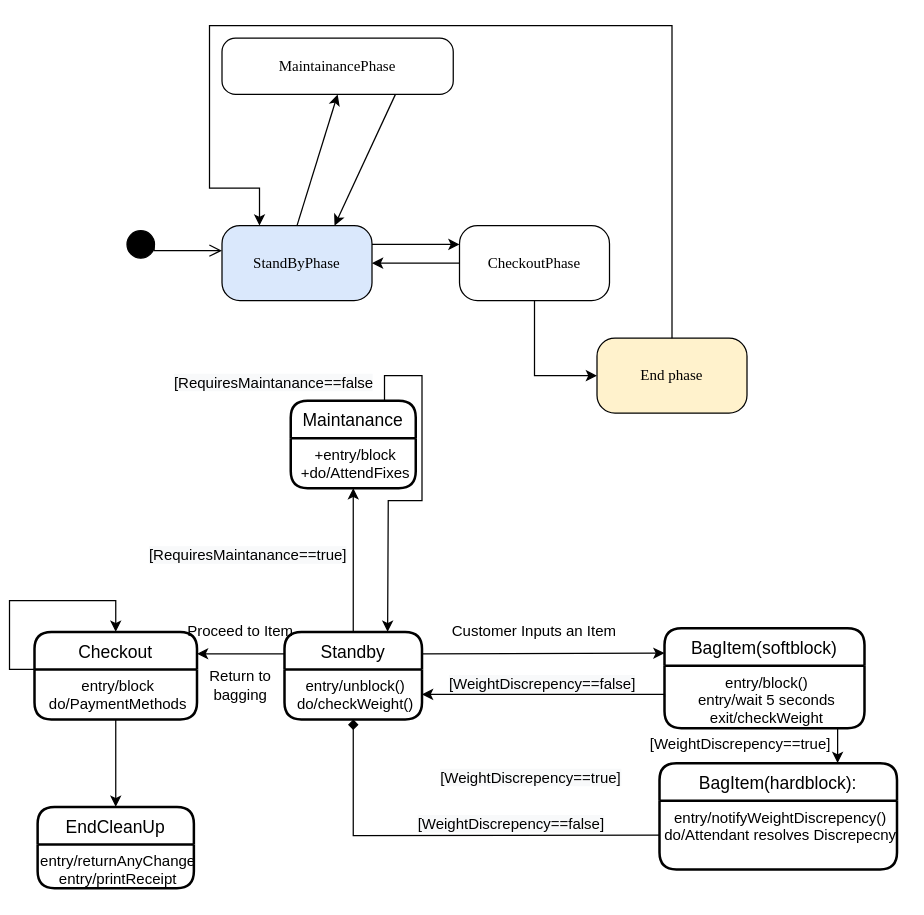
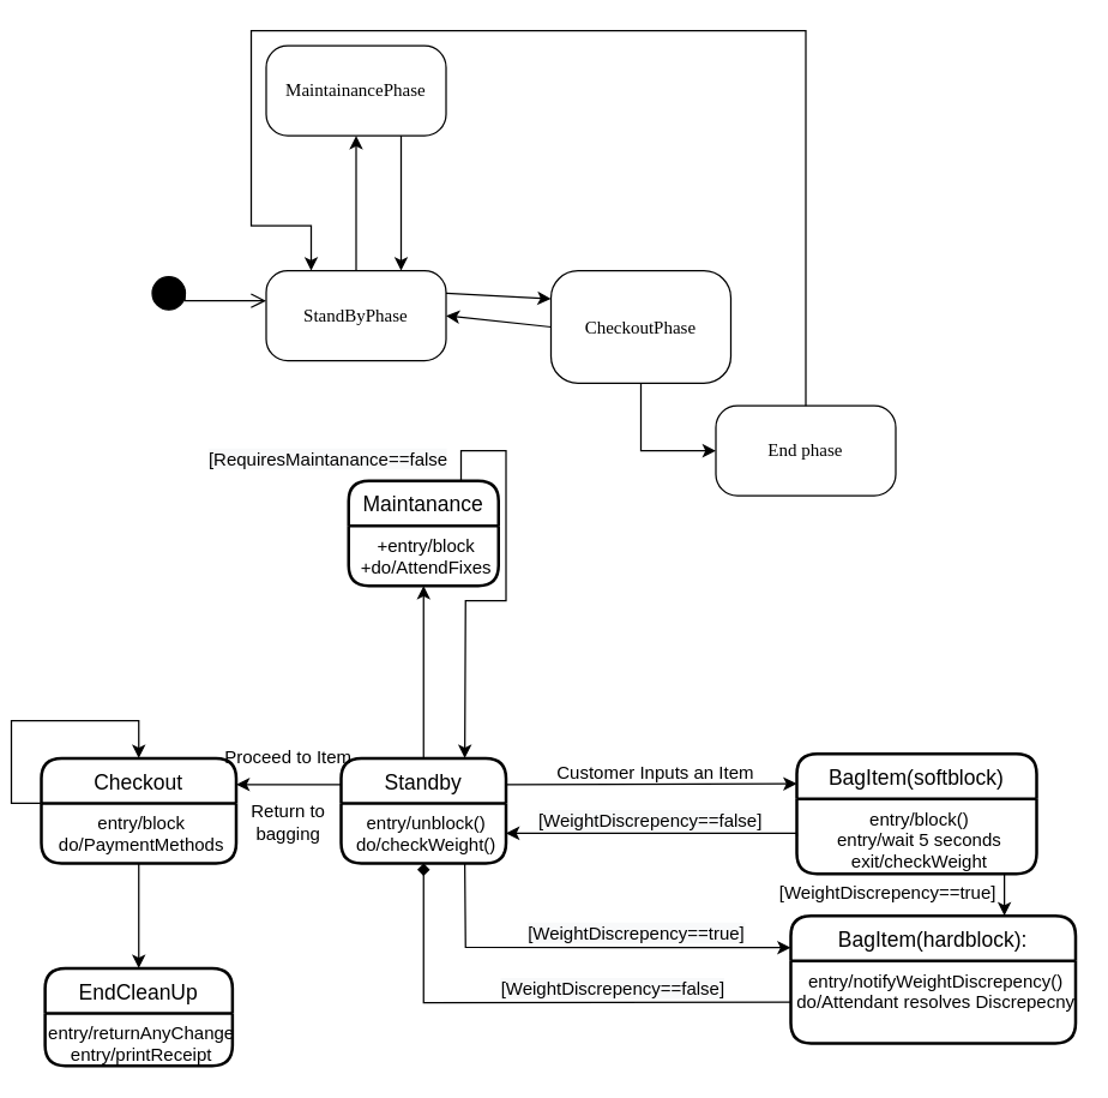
- <mxCell id="8" value="MaintainancePhase" style="rounded=1;whiteSpace=wrap;html=1;arcSize=24;shadow=0;comic=0;labelBackgroundColor=none;fontFamily=Verdana;fontSize=12;align=center;" parent="1" vertex="1"><mxGeometry x="170" y="30" width="185" height="45" as="geometry" /></mxCell>
+ <mxCell id="8" value="MaintainancePhase" style="rounded=1;whiteSpace=wrap;html=1;arcSize=24;shadow=0;comic=0;labelBackgroundColor=none;fontFamily=Verdana;fontSize=12;align=center;" parent="1" vertex="1"><mxGeometry x="170" y="30" width="120" height="60" as="geometry" /></mxCell>
- <mxCell id="3" value="StandByPhase" style="rounded=1;whiteSpace=wrap;html=1;arcSize=24;shadow=0;comic=0;labelBackgroundColor=none;fontFamily=Verdana;fontSize=12;align=center;fillColor=#dae8fc;" parent="1" vertex="1"><mxGeometry x="170" y="180" width="120" height="60" as="geometry" /></mxCell>
+ <mxCell id="3" value="StandByPhase" style="rounded=1;whiteSpace=wrap;html=1;arcSize=24;shadow=0;comic=0;labelBackgroundColor=none;fontFamily=Verdana;fontSize=12;align=center;" parent="1" vertex="1"><mxGeometry x="170" y="180" width="120" height="60" as="geometry" /></mxCell>
- <mxCell id="6" value="CheckoutPhase" style="rounded=1;whiteSpace=wrap;html=1;arcSize=24;shadow=0;comic=0;labelBackgroundColor=none;fontFamily=Verdana;fontSize=12;align=center;" parent="1" vertex="1"><mxGeometry x="360" y="180" width="120" height="60" as="geometry" /></mxCell>
+ <mxCell id="6" value="CheckoutPhase" style="rounded=1;whiteSpace=wrap;html=1;arcSize=24;shadow=0;comic=0;labelBackgroundColor=none;fontFamily=Verdana;fontSize=12;align=center;" parent="1" vertex="1"><mxGeometry x="360" y="180" width="120" height="75" as="geometry" /></mxCell>
- <mxCell id="12" value="End phase" style="rounded=1;whiteSpace=wrap;html=1;arcSize=24;shadow=0;comic=0;labelBackgroundColor=none;fontFamily=Verdana;fontSize=12;align=center;fillColor=#fff2cc;" parent="1" vertex="1"><mxGeometry x="470" y="270" width="120" height="60" as="geometry" /></mxCell>
+ <mxCell id="12" value="End phase" style="rounded=1;whiteSpace=wrap;html=1;arcSize=24;shadow=0;comic=0;labelBackgroundColor=none;fontFamily=Verdana;fontSize=12;align=center;" parent="1" vertex="1"><mxGeometry x="470" y="270" width="120" height="60" as="geometry" /></mxCell>
- <mxCell id="42" value="&lt;span style=&quot;color: rgb(0 , 0 , 0) ; font-family: &amp;#34;helvetica&amp;#34; ; font-size: 12px ; font-style: normal ; font-weight: 400 ; letter-spacing: normal ; text-align: center ; text-indent: 0px ; text-transform: none ; word-spacing: 0px ; background-color: rgb(248 , 249 , 250) ; display: inline ; float: none&quot;&gt;[RequiresMaintanance==true]&lt;/span&gt;" style="text;whiteSpace=wrap;html=1;" vertex="1" parent="1"><mxGeometry x="110" y="430" width="170" height="30" as="geometry" /></mxCell>
- <mxCell id="23" value="Customer Inputs an Item" style="text;html=1;strokeColor=none;fillColor=none;align=center;verticalAlign=middle;whiteSpace=wrap;rounded=0;" vertex="1" parent="1"><mxGeometry x="340" y="490" width="160" height="30" as="geometry" /></mxCell>
+ <mxCell id="23" value="Customer Inputs an Item" style="text;html=1;strokeColor=none;fillColor=none;align=center;verticalAlign=middle;whiteSpace=wrap;rounded=0;" vertex="1" parent="1"><mxGeometry x="350" y="500" width="160" height="30" as="geometry" /></mxCell>
+ <mxCell id="26" value="" style="endArrow=classic;html=1;rounded=0;exitX=0.75;exitY=1;exitDx=0;exitDy=0;entryX=0;entryY=0.25;entryDx=0;entryDy=0;" edge="1" parent="1" source="21" target="16"><mxGeometry width="50" height="50" relative="1" as="geometry"><mxPoint x="360" y="485" as="sourcePoint" /><mxPoint x="410" y="435" as="targetPoint" /><Array as="points"><mxPoint x="303" y="631" /></Array></mxGeometry></mxCell>
